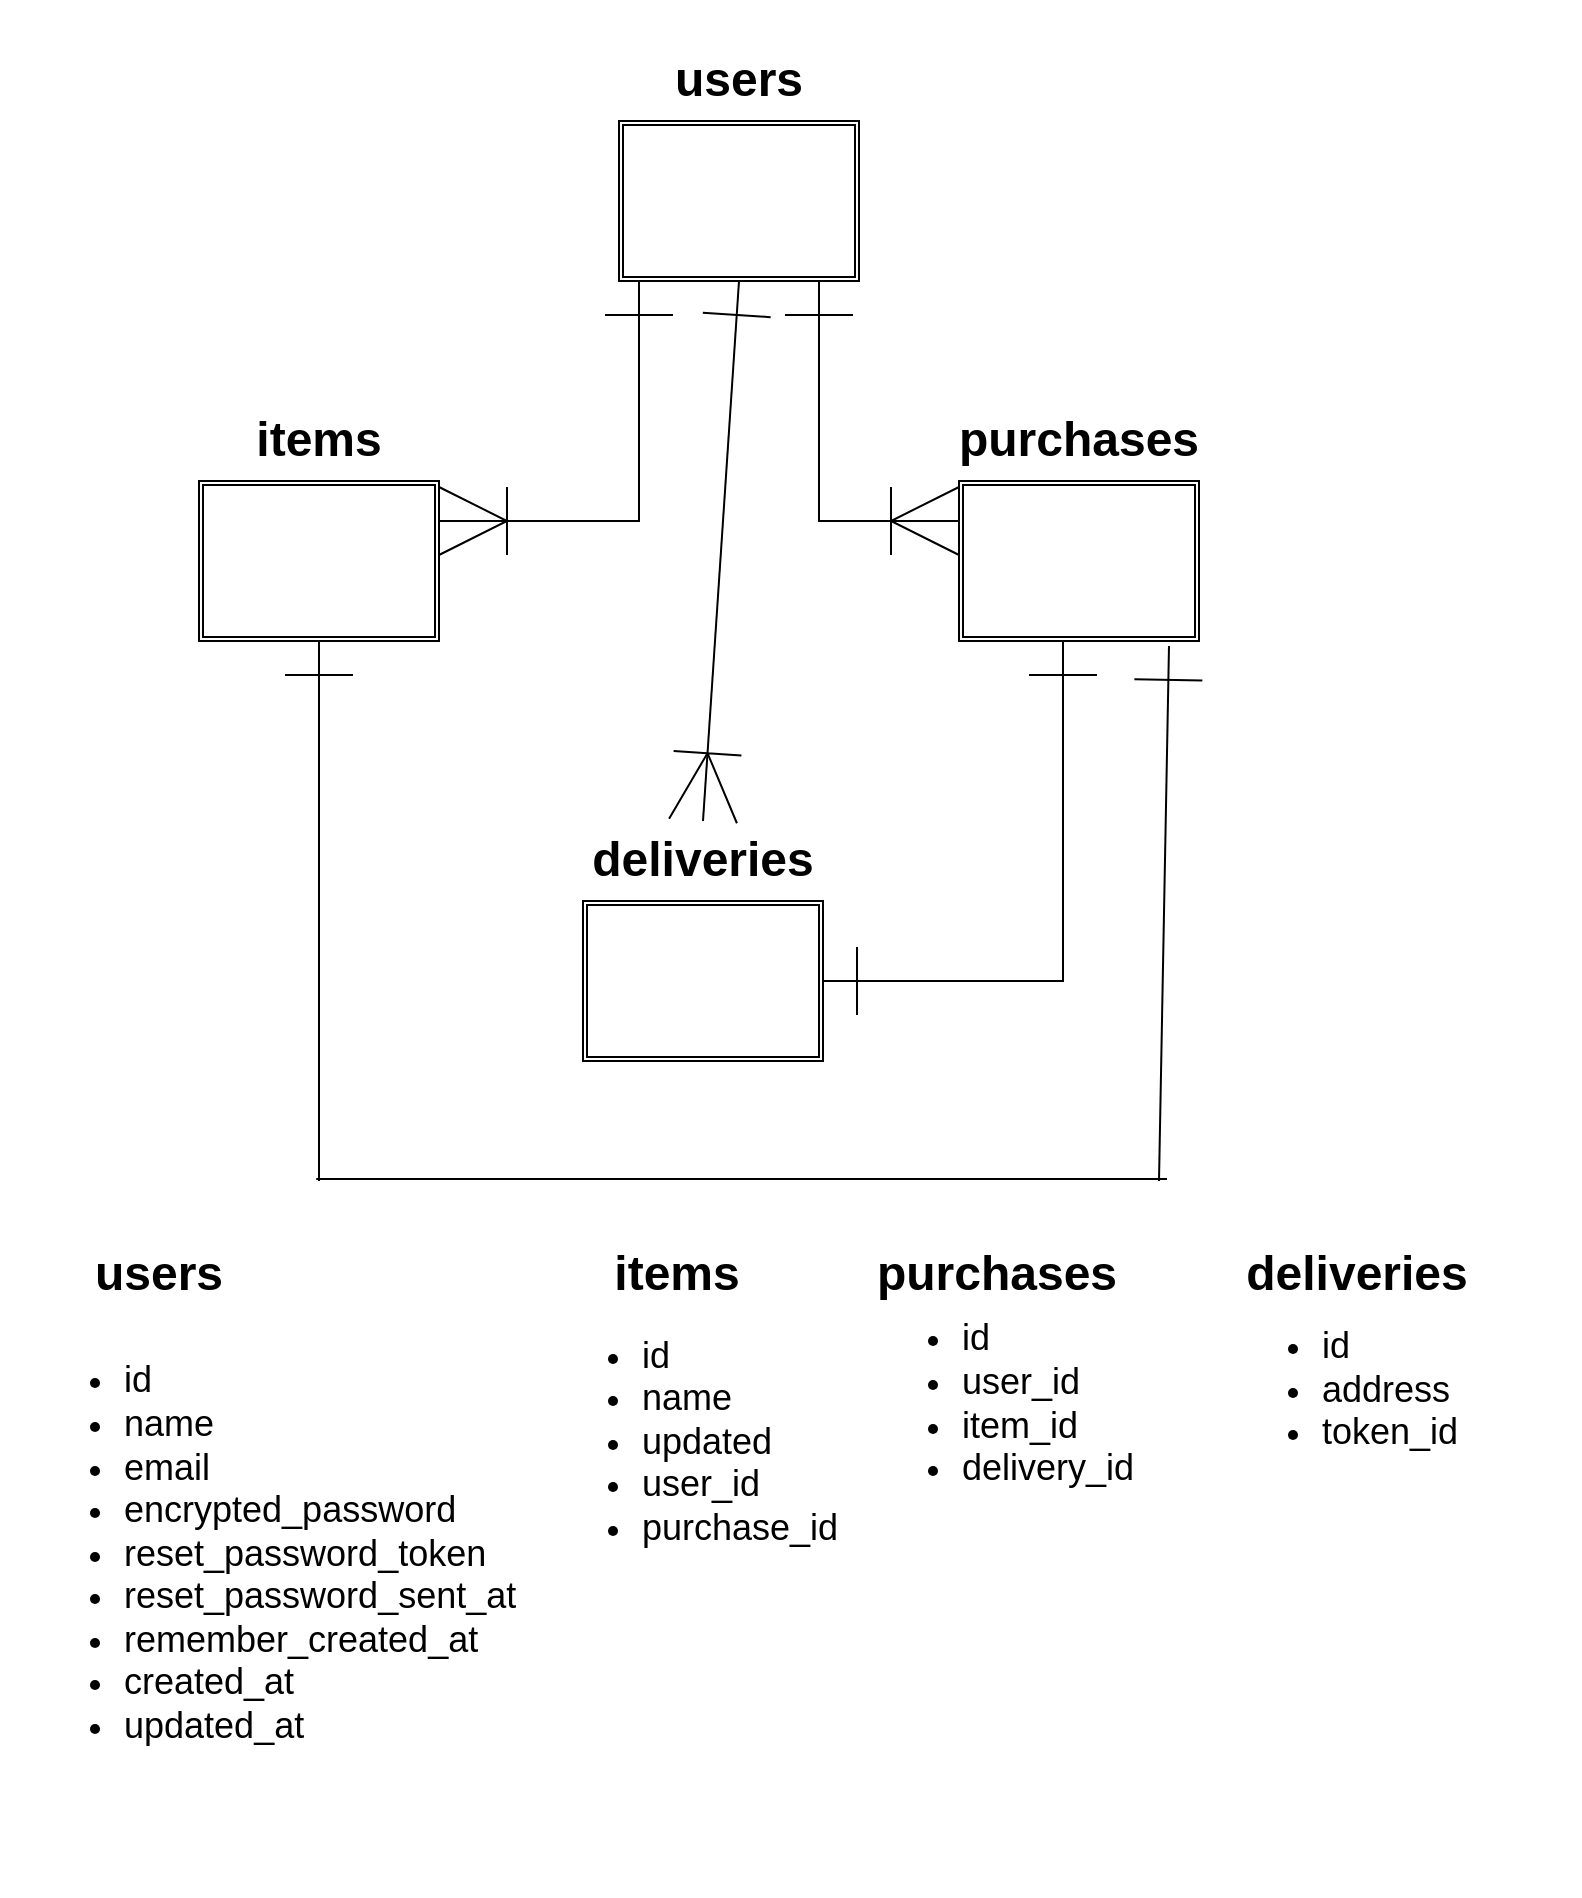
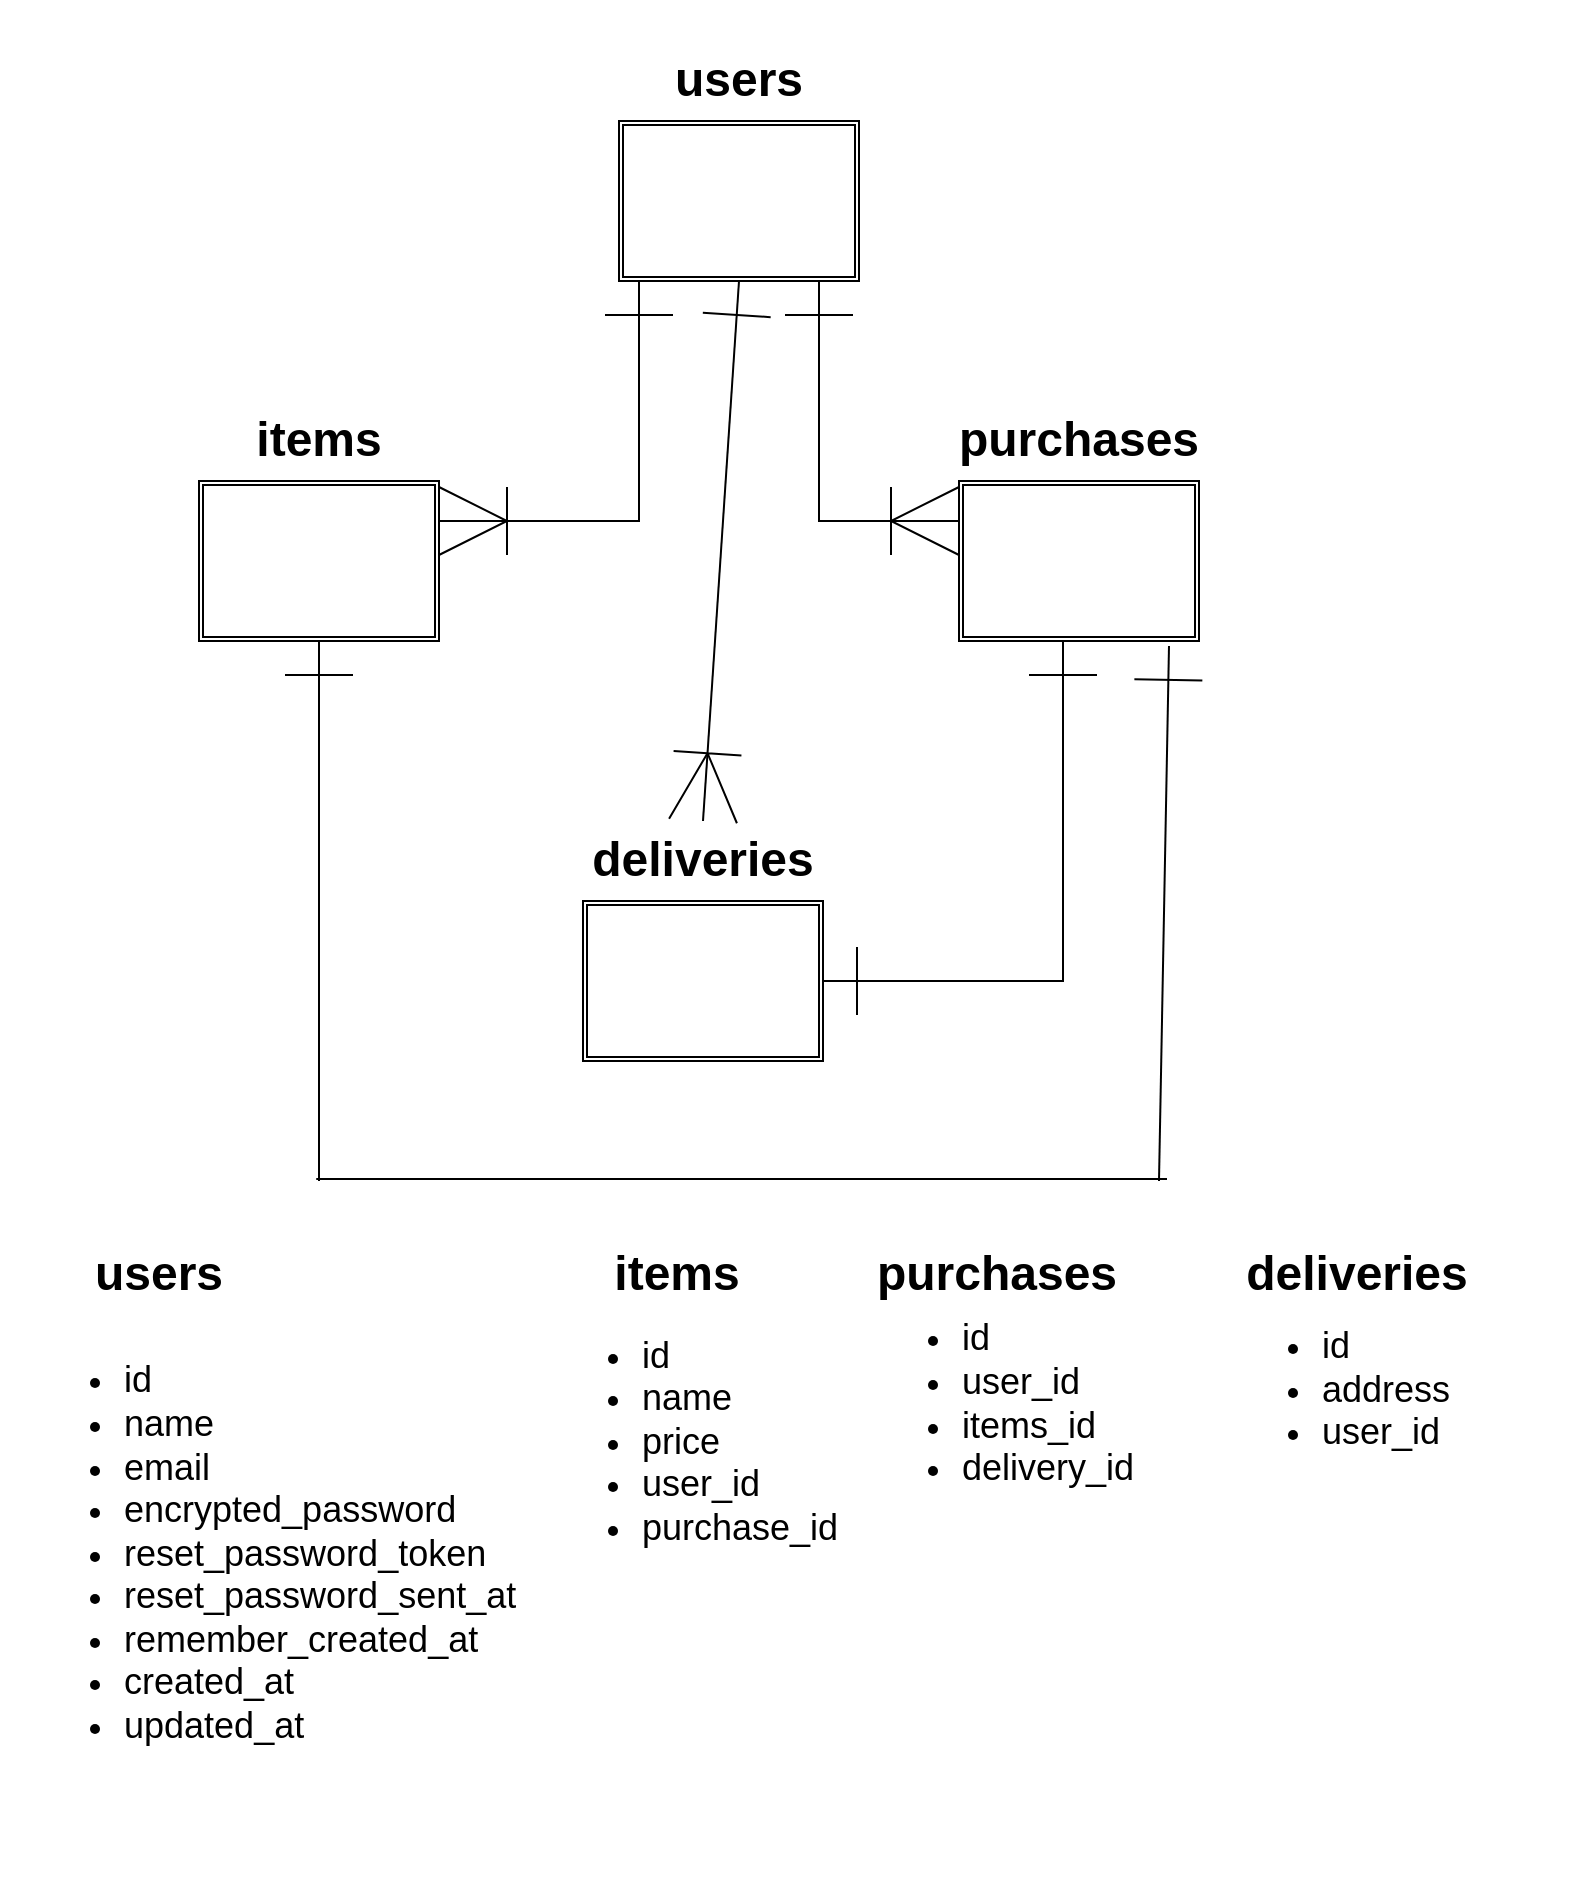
- <mxCell id="24" value="&lt;ul style=&quot;font-size: 18px;&quot;&gt;&lt;li&gt;id&lt;/li&gt;&lt;li&gt;address&lt;/li&gt;&lt;li&gt;token_id&lt;/li&gt;&lt;/ul&gt;" style="text;strokeColor=none;fillColor=none;html=1;whiteSpace=wrap;verticalAlign=middle;overflow=hidden;" vertex="1" parent="1"><mxGeometry x="619" y="625" width="150" height="140" as="geometry" /></mxCell>
+ <mxCell id="24" value="&lt;ul style=&quot;font-size: 18px;&quot;&gt;&lt;li&gt;id&lt;/li&gt;&lt;li&gt;address&lt;/li&gt;&lt;li&gt;user_id&lt;/li&gt;&lt;/ul&gt;" style="text;strokeColor=none;fillColor=none;html=1;whiteSpace=wrap;verticalAlign=middle;overflow=hidden;" vertex="1" parent="1"><mxGeometry x="619" y="625" width="150" height="140" as="geometry" /></mxCell>
- <mxCell id="22" value="&lt;ul style=&quot;font-size: 18px;&quot;&gt;&lt;li&gt;id&lt;/li&gt;&lt;li&gt;user_id&lt;/li&gt;&lt;li&gt;item_id&lt;/li&gt;&lt;li&gt;delivery_id&lt;/li&gt;&lt;/ul&gt;" style="text;strokeColor=none;fillColor=none;html=1;whiteSpace=wrap;verticalAlign=middle;overflow=hidden;" vertex="1" parent="1"><mxGeometry x="439" y="632" width="150" height="140" as="geometry" /></mxCell>
+ <mxCell id="22" value="&lt;ul style=&quot;font-size: 18px;&quot;&gt;&lt;li&gt;id&lt;/li&gt;&lt;li&gt;user_id&lt;/li&gt;&lt;li&gt;items_id&lt;/li&gt;&lt;li&gt;delivery_id&lt;/li&gt;&lt;/ul&gt;" style="text;strokeColor=none;fillColor=none;html=1;whiteSpace=wrap;verticalAlign=middle;overflow=hidden;" vertex="1" parent="1"><mxGeometry x="439" y="632" width="150" height="140" as="geometry" /></mxCell>
- <mxCell id="20" value="&lt;ul style=&quot;font-size: 18px;&quot;&gt;&lt;li&gt;id&lt;/li&gt;&lt;li&gt;name&lt;/li&gt;&lt;li&gt;updated&lt;/li&gt;&lt;li&gt;user_id&lt;/li&gt;&lt;li&gt;purchase_id&lt;/li&gt;&lt;/ul&gt;" style="text;strokeColor=none;fillColor=none;html=1;whiteSpace=wrap;verticalAlign=middle;overflow=hidden;" vertex="1" parent="1"><mxGeometry x="279" y="632" width="150" height="178" as="geometry" /></mxCell>
+ <mxCell id="20" value="&lt;ul style=&quot;font-size: 18px;&quot;&gt;&lt;li&gt;id&lt;/li&gt;&lt;li&gt;name&lt;/li&gt;&lt;li&gt;price&lt;/li&gt;&lt;li&gt;user_id&lt;/li&gt;&lt;li&gt;purchase_id&lt;/li&gt;&lt;/ul&gt;" style="text;strokeColor=none;fillColor=none;html=1;whiteSpace=wrap;verticalAlign=middle;overflow=hidden;" vertex="1" parent="1"><mxGeometry x="279" y="632" width="150" height="178" as="geometry" /></mxCell>
